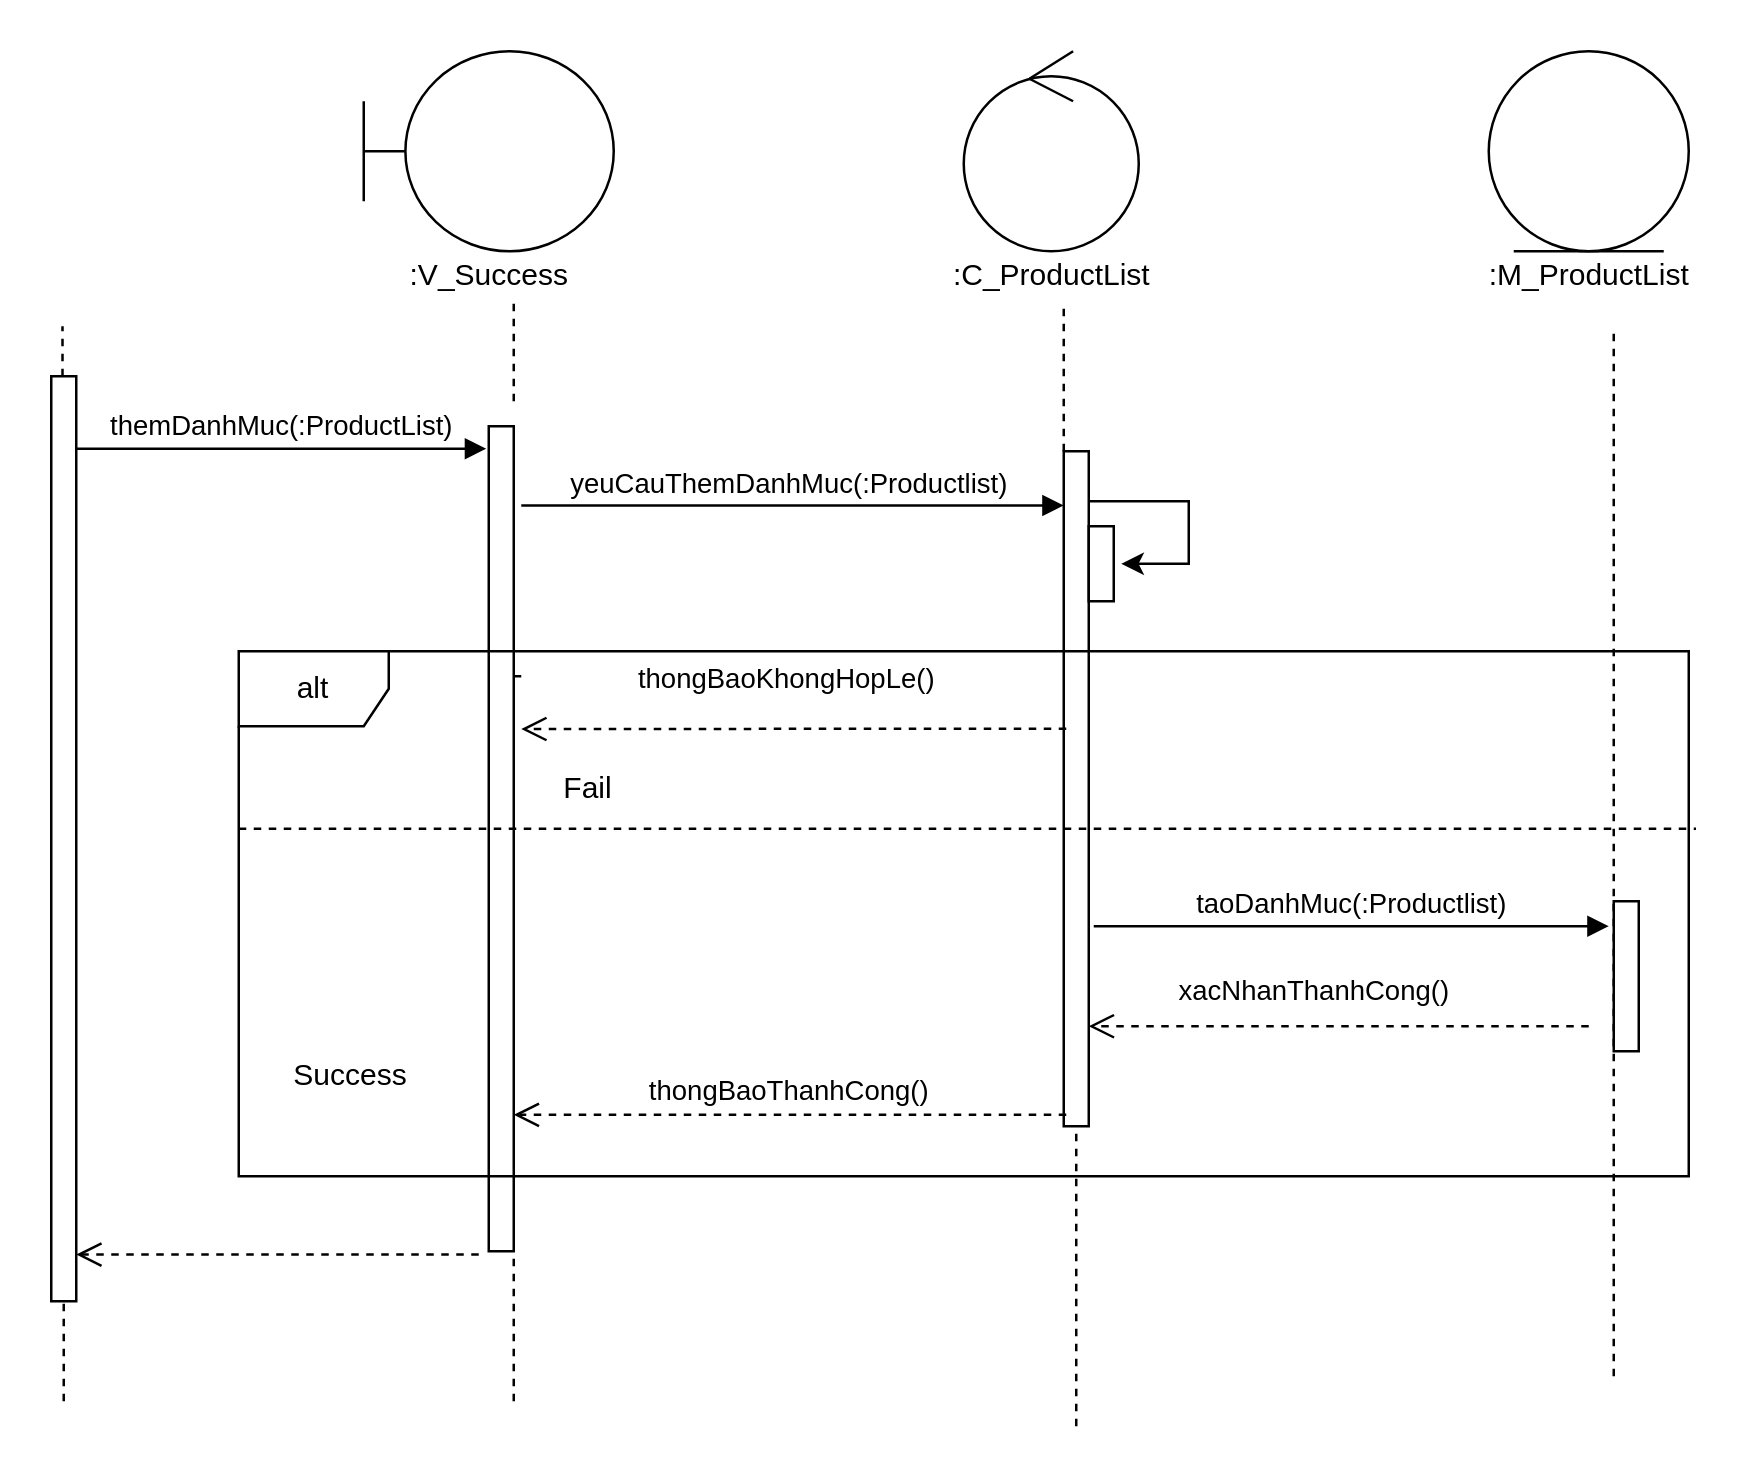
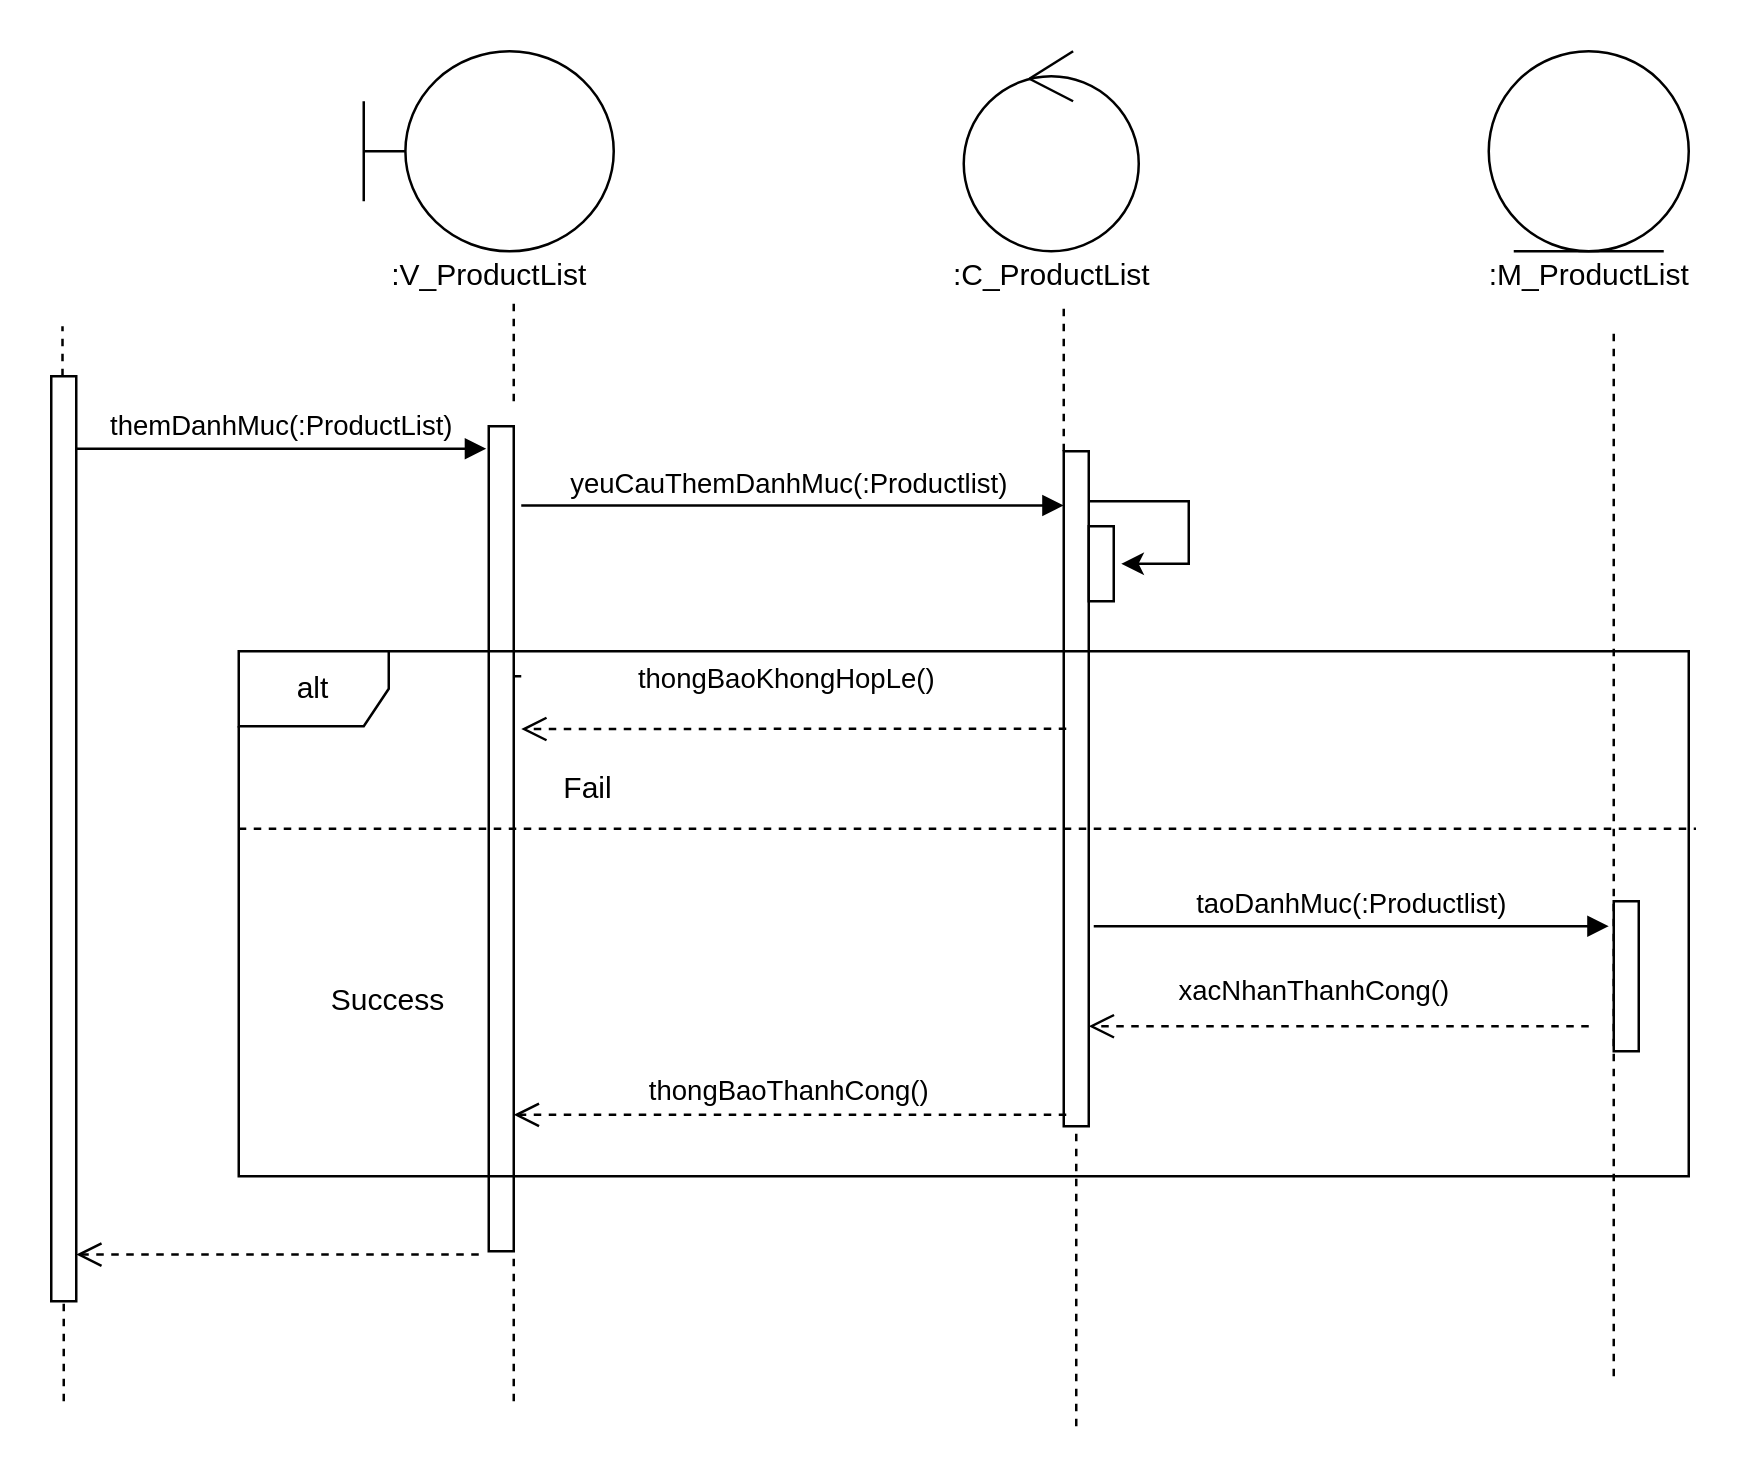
- <mxCell id="6" value=":V_Success" style="text;html=1;align=center;verticalAlign=middle;resizable=0;points=[];autosize=1;" parent="1" vertex="1"><mxGeometry x="150" y="100" width="90" height="20" as="geometry" /></mxCell>
+ <mxCell id="6" value=":V_ProductList" style="text;html=1;align=center;verticalAlign=middle;resizable=0;points=[];autosize=1;" parent="1" vertex="1"><mxGeometry x="150" y="100" width="90" height="20" as="geometry" /></mxCell>
- <mxCell id="28" value="Success" style="text;html=1;strokeColor=none;fillColor=none;align=center;verticalAlign=middle;whiteSpace=wrap;rounded=0;" parent="1" vertex="1"><mxGeometry x="120" y="420" width="40" height="20" as="geometry" /></mxCell>
+ <mxCell id="28" value="Success" style="text;html=1;strokeColor=none;fillColor=none;align=center;verticalAlign=middle;whiteSpace=wrap;rounded=0;" parent="1" vertex="1"><mxGeometry x="135" y="390" width="40" height="20" as="geometry" /></mxCell>
